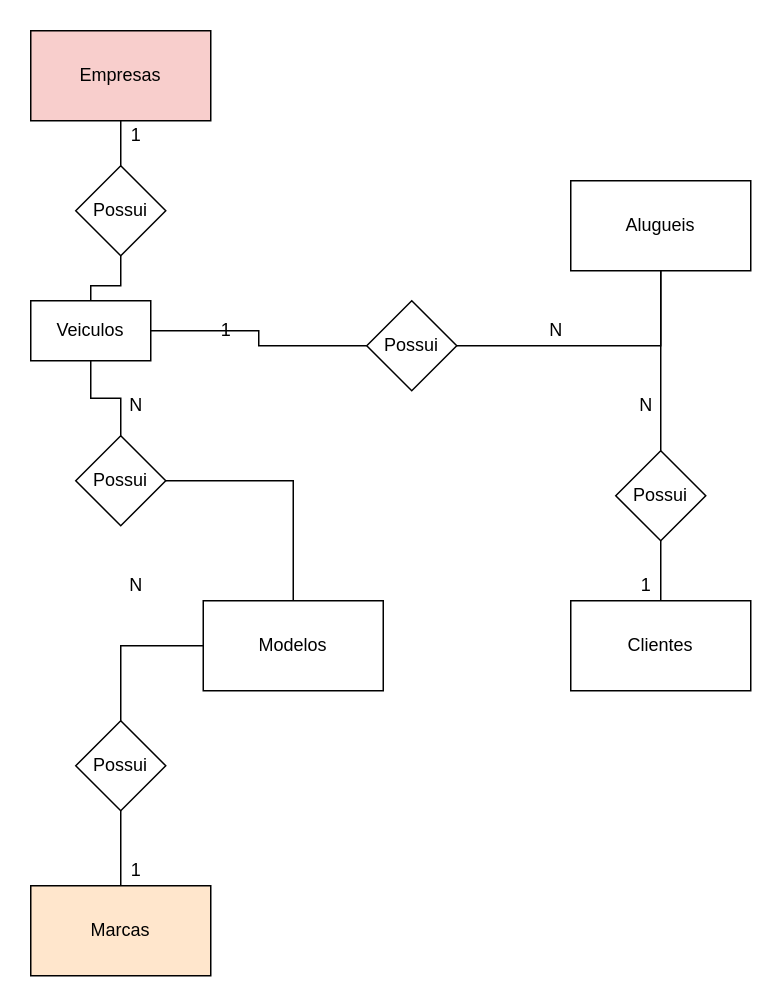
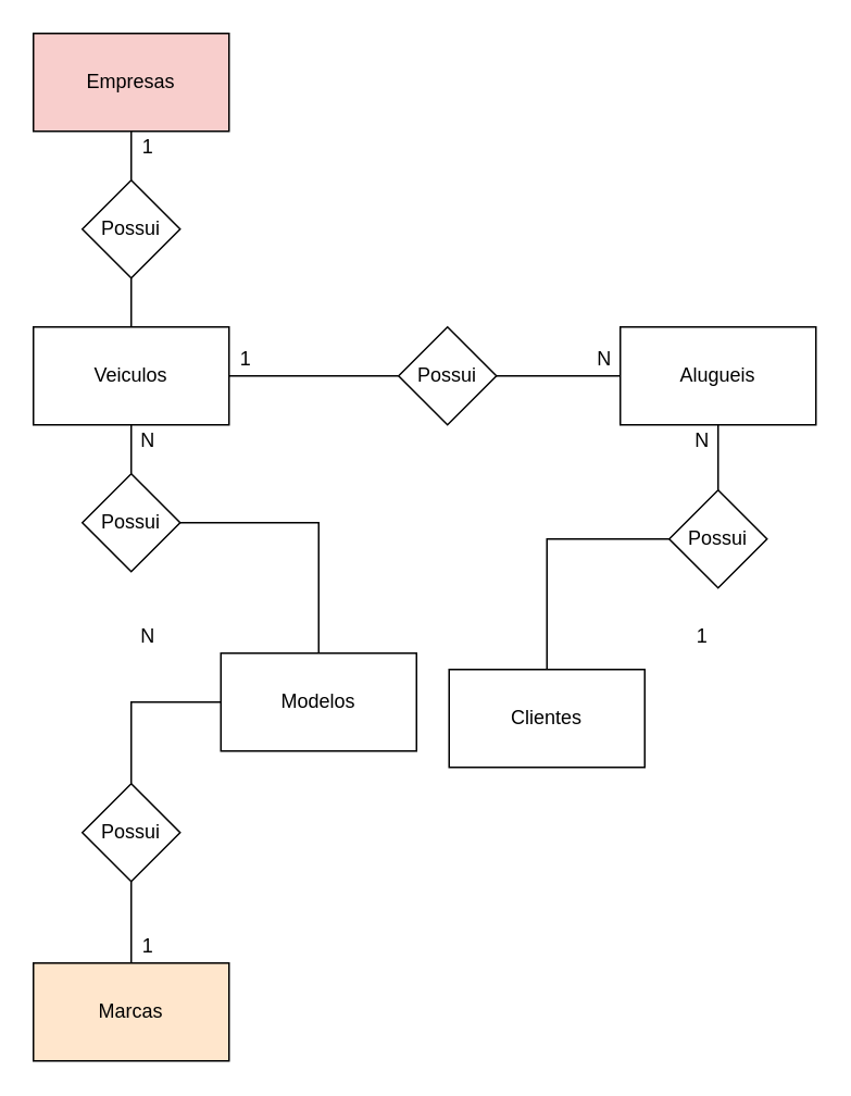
- <mxCell id="5" value="&lt;font style=&quot;vertical-align: inherit&quot;&gt;&lt;font style=&quot;vertical-align: inherit&quot;&gt;&lt;font style=&quot;vertical-align: inherit&quot;&gt;&lt;font style=&quot;vertical-align: inherit&quot;&gt;&lt;font style=&quot;vertical-align: inherit&quot;&gt;&lt;font style=&quot;vertical-align: inherit&quot;&gt;&lt;font style=&quot;vertical-align: inherit&quot;&gt;&lt;font style=&quot;vertical-align: inherit&quot;&gt;Alugueis&lt;/font&gt;&lt;/font&gt;&lt;/font&gt;&lt;/font&gt;&lt;/font&gt;&lt;/font&gt;&lt;/font&gt;&lt;/font&gt;" style="rounded=0;whiteSpace=wrap;html=1;" parent="1" vertex="1"><mxGeometry x="380" y="120" width="120" height="60" as="geometry" /></mxCell>
+ <mxCell id="5" value="&lt;font style=&quot;vertical-align: inherit&quot;&gt;&lt;font style=&quot;vertical-align: inherit&quot;&gt;&lt;font style=&quot;vertical-align: inherit&quot;&gt;&lt;font style=&quot;vertical-align: inherit&quot;&gt;&lt;font style=&quot;vertical-align: inherit&quot;&gt;&lt;font style=&quot;vertical-align: inherit&quot;&gt;&lt;font style=&quot;vertical-align: inherit&quot;&gt;&lt;font style=&quot;vertical-align: inherit&quot;&gt;Alugueis&lt;/font&gt;&lt;/font&gt;&lt;/font&gt;&lt;/font&gt;&lt;/font&gt;&lt;/font&gt;&lt;/font&gt;&lt;/font&gt;" style="rounded=0;whiteSpace=wrap;html=1;" parent="1" vertex="1"><mxGeometry x="380" y="200" width="120" height="60" as="geometry" /></mxCell>
- <mxCell id="4" value="&lt;font style=&quot;vertical-align: inherit&quot;&gt;&lt;font style=&quot;vertical-align: inherit&quot;&gt;&lt;font style=&quot;vertical-align: inherit&quot;&gt;&lt;font style=&quot;vertical-align: inherit&quot;&gt;Veiculos&lt;/font&gt;&lt;/font&gt;&lt;/font&gt;&lt;/font&gt;" style="rounded=0;whiteSpace=wrap;html=1;" parent="1" vertex="1"><mxGeometry x="20" y="200" width="80" height="40" as="geometry" /></mxCell>
+ <mxCell id="4" value="&lt;font style=&quot;vertical-align: inherit&quot;&gt;&lt;font style=&quot;vertical-align: inherit&quot;&gt;&lt;font style=&quot;vertical-align: inherit&quot;&gt;&lt;font style=&quot;vertical-align: inherit&quot;&gt;Veiculos&lt;/font&gt;&lt;/font&gt;&lt;/font&gt;&lt;/font&gt;" style="rounded=0;whiteSpace=wrap;html=1;" parent="1" vertex="1"><mxGeometry x="20" y="200" width="120" height="60" as="geometry" /></mxCell>
- <mxCell id="16" value="&lt;font style=&quot;vertical-align: inherit&quot;&gt;&lt;font style=&quot;vertical-align: inherit&quot;&gt;&lt;font style=&quot;vertical-align: inherit&quot;&gt;&lt;font style=&quot;vertical-align: inherit&quot;&gt;&lt;font style=&quot;vertical-align: inherit&quot;&gt;&lt;font style=&quot;vertical-align: inherit&quot;&gt;&lt;font style=&quot;vertical-align: inherit&quot;&gt;&lt;font style=&quot;vertical-align: inherit&quot;&gt;Clientes&lt;/font&gt;&lt;/font&gt;&lt;/font&gt;&lt;/font&gt;&lt;/font&gt;&lt;/font&gt;&lt;/font&gt;&lt;/font&gt;" style="rounded=0;whiteSpace=wrap;html=1;" parent="1" vertex="1"><mxGeometry x="380" y="400" width="120" height="60" as="geometry" /></mxCell>
+ <mxCell id="16" value="&lt;font style=&quot;vertical-align: inherit&quot;&gt;&lt;font style=&quot;vertical-align: inherit&quot;&gt;&lt;font style=&quot;vertical-align: inherit&quot;&gt;&lt;font style=&quot;vertical-align: inherit&quot;&gt;&lt;font style=&quot;vertical-align: inherit&quot;&gt;&lt;font style=&quot;vertical-align: inherit&quot;&gt;&lt;font style=&quot;vertical-align: inherit&quot;&gt;&lt;font style=&quot;vertical-align: inherit&quot;&gt;Clientes&lt;/font&gt;&lt;/font&gt;&lt;/font&gt;&lt;/font&gt;&lt;/font&gt;&lt;/font&gt;&lt;/font&gt;&lt;/font&gt;" style="rounded=0;whiteSpace=wrap;html=1;" parent="1" vertex="1"><mxGeometry x="275" y="410" width="120" height="60" as="geometry" /></mxCell>
